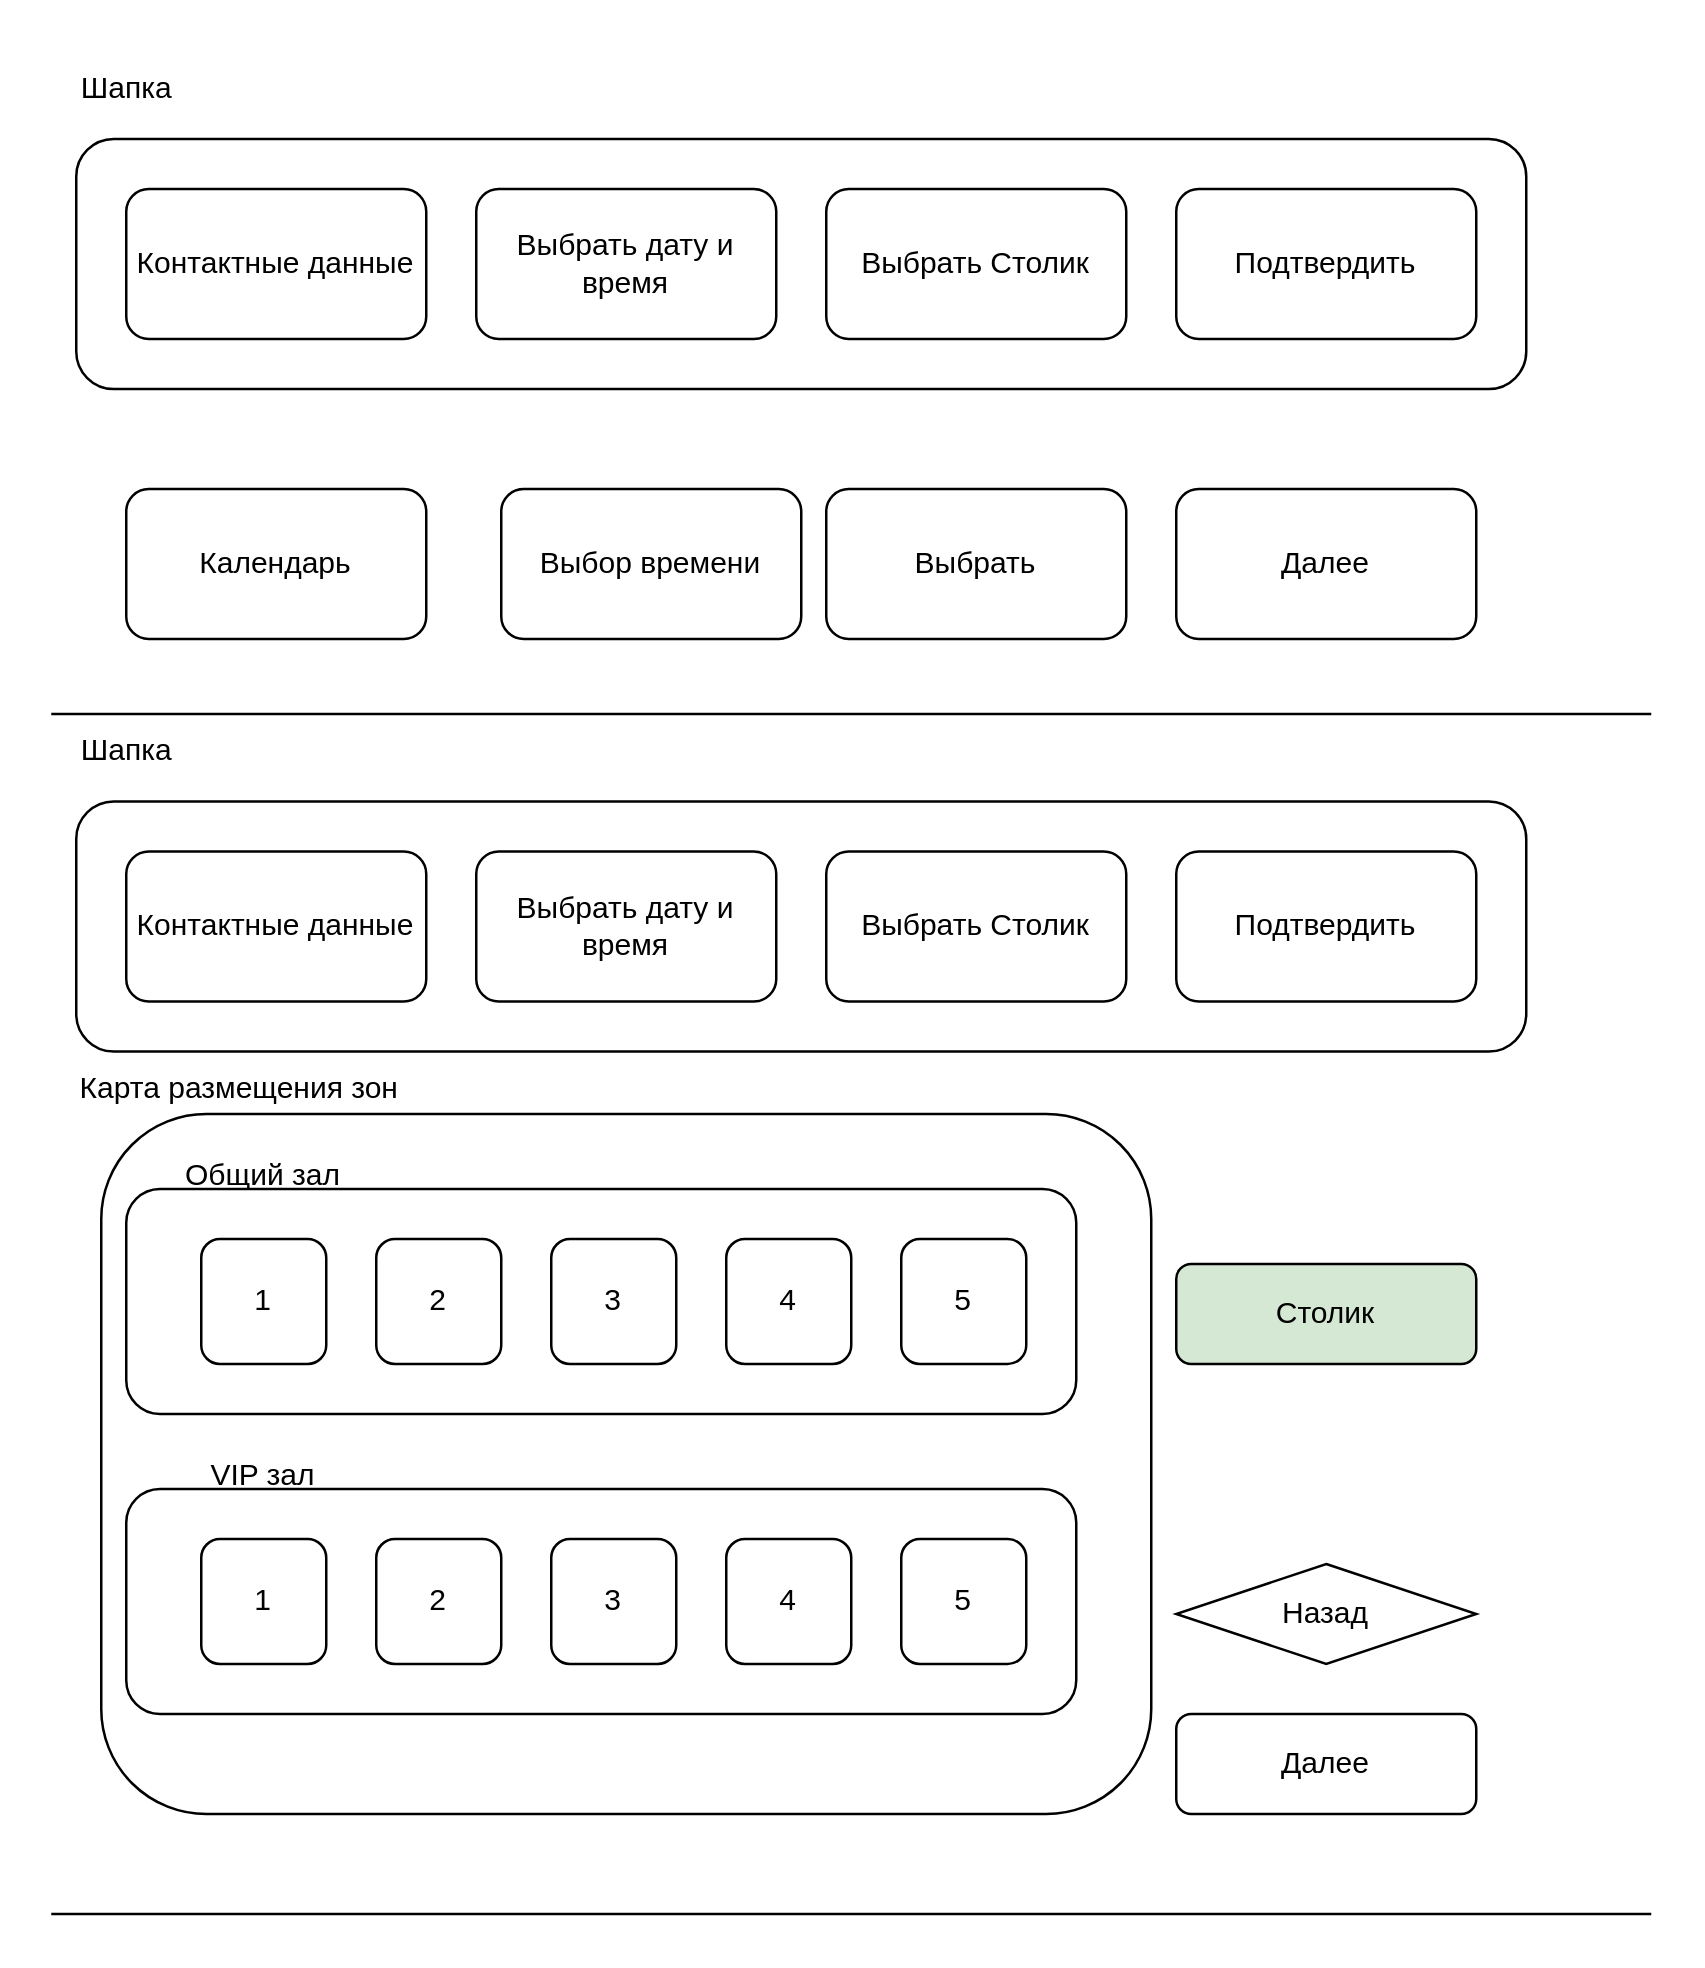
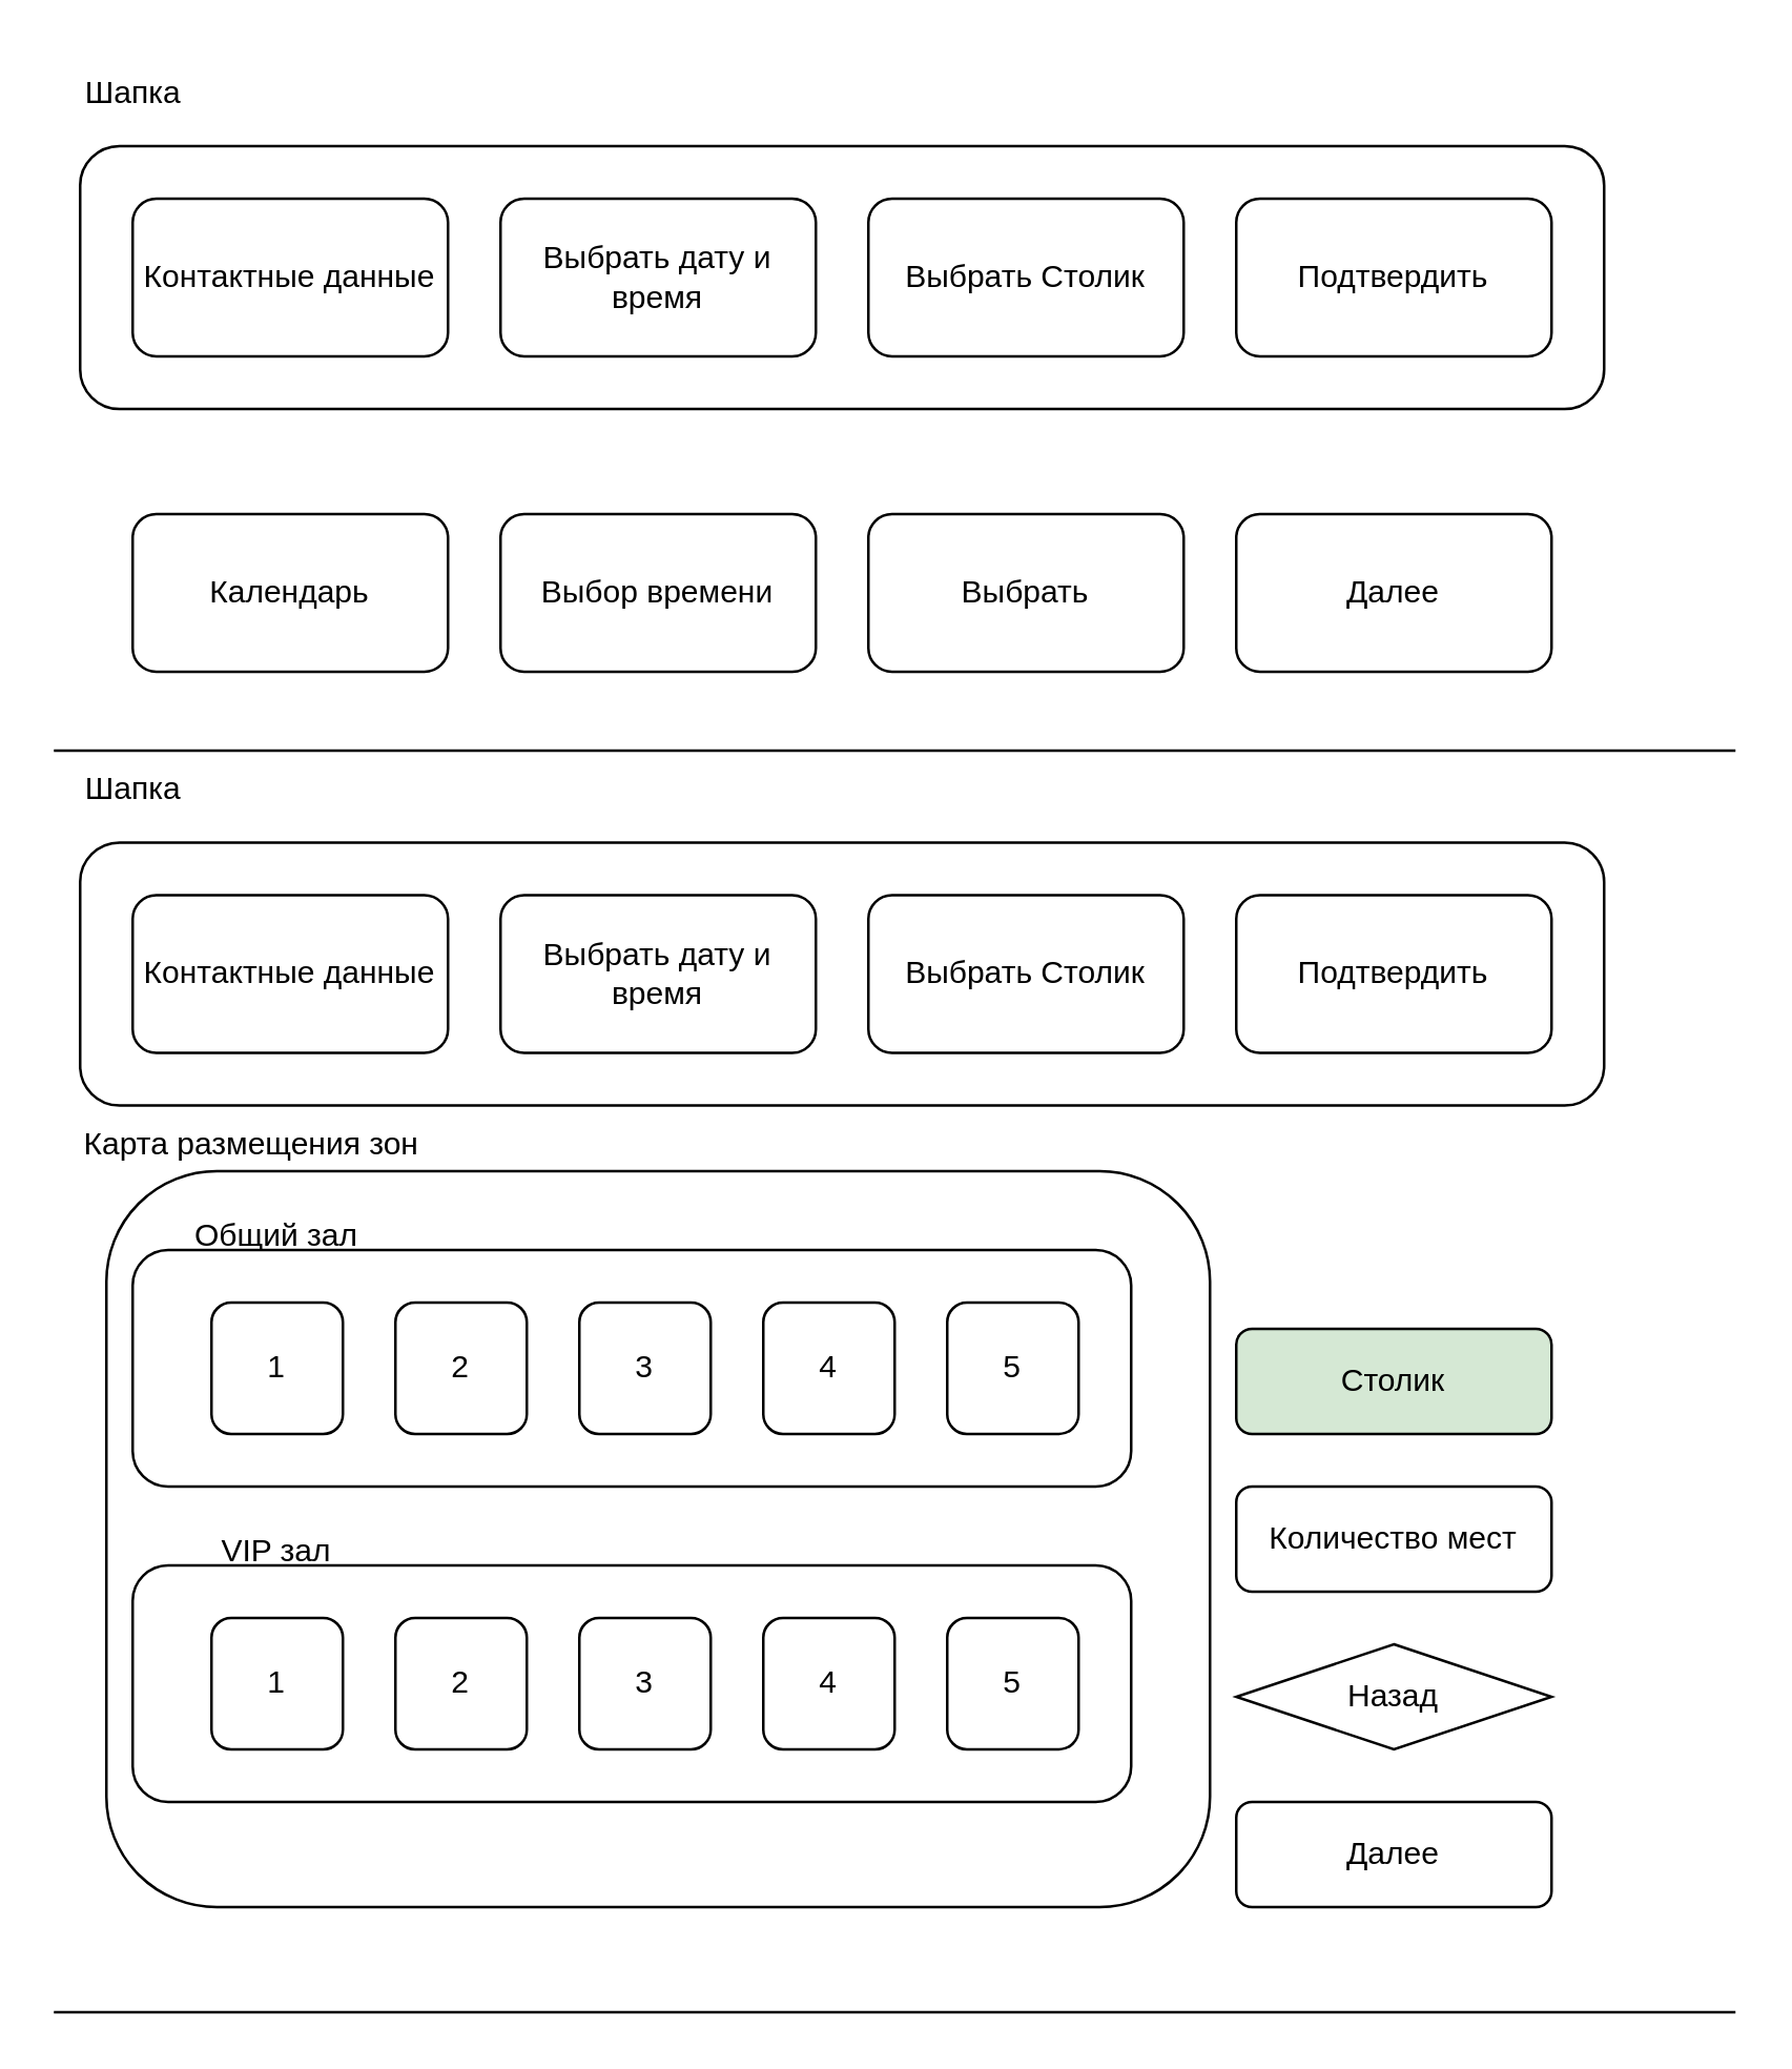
- <mxCell id="9" value="Выбор времени" style="rounded=1;whiteSpace=wrap;html=1;" vertex="1" parent="1"><mxGeometry x="200" y="195" width="120" height="60" as="geometry" /></mxCell>
+ <mxCell id="9" value="Выбор времени" style="rounded=1;whiteSpace=wrap;html=1;" vertex="1" parent="1"><mxGeometry x="190" y="195" width="120" height="60" as="geometry" /></mxCell>
+ <mxCell id="21" value="Количество мест" style="rounded=1;whiteSpace=wrap;html=1;" vertex="1" parent="1"><mxGeometry x="470" y="565" width="120" height="40" as="geometry" /></mxCell>
